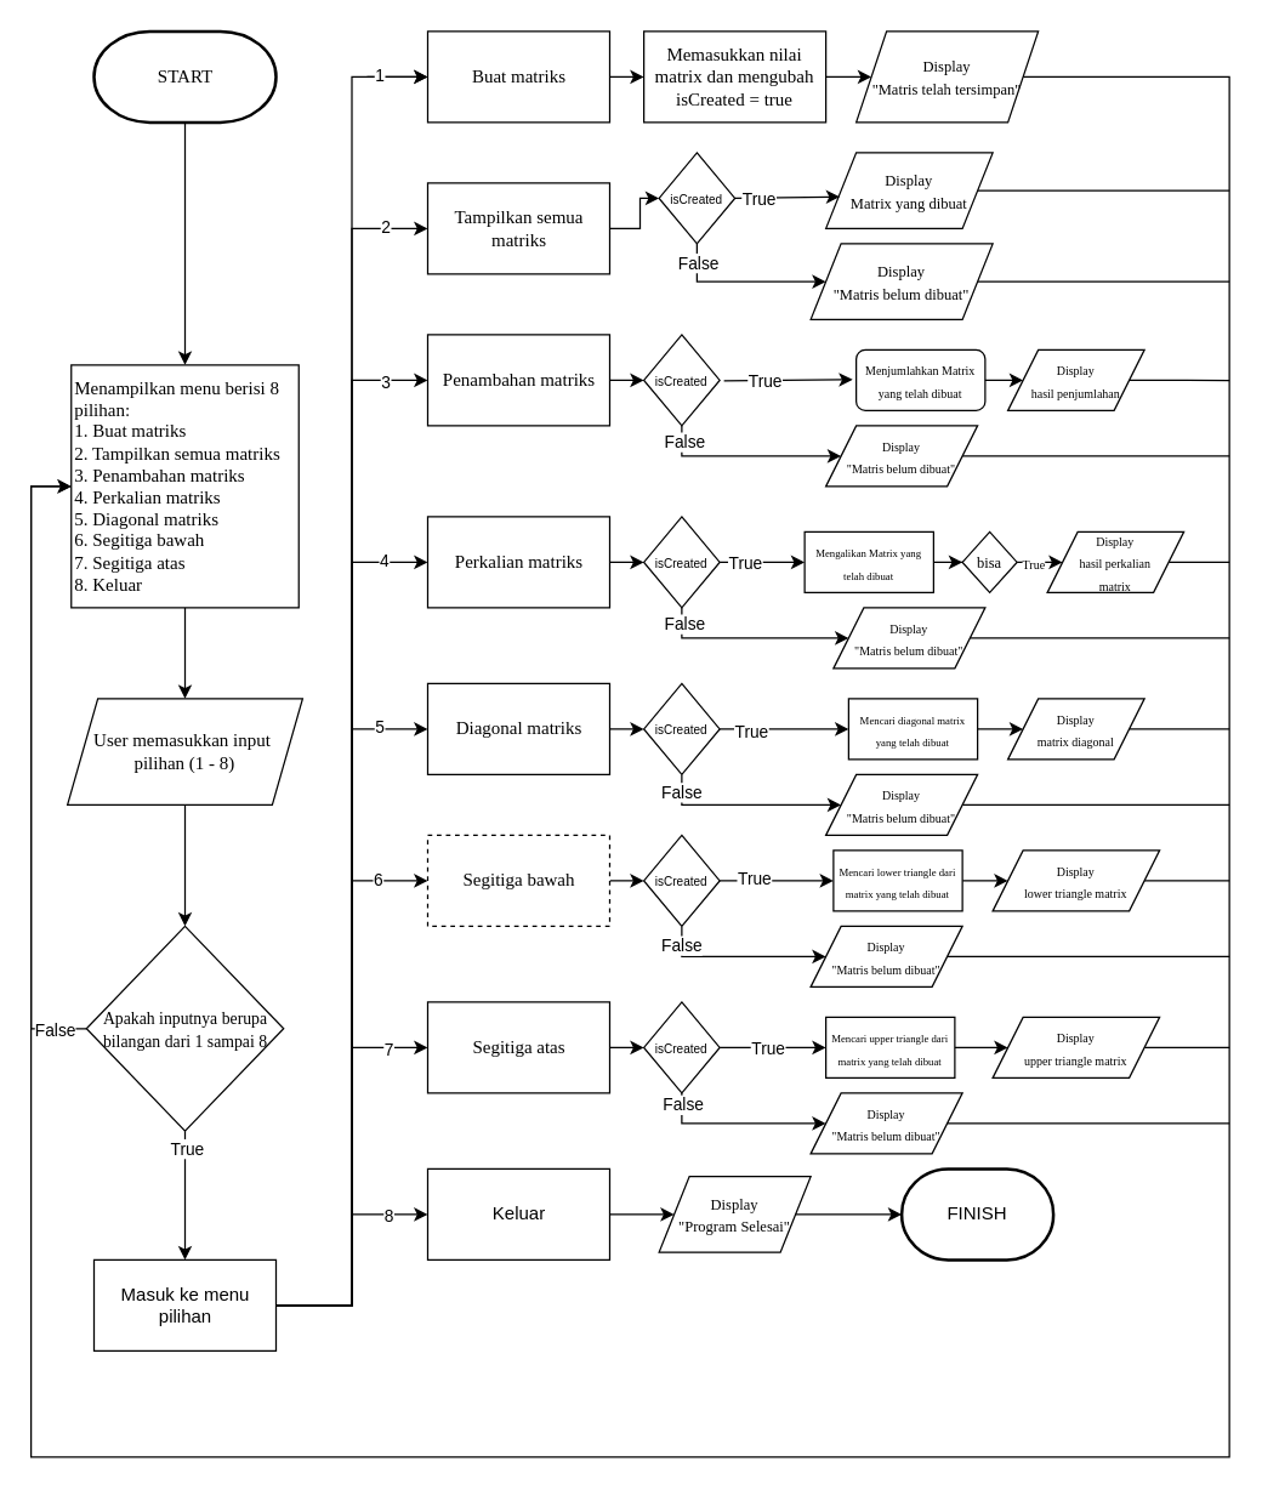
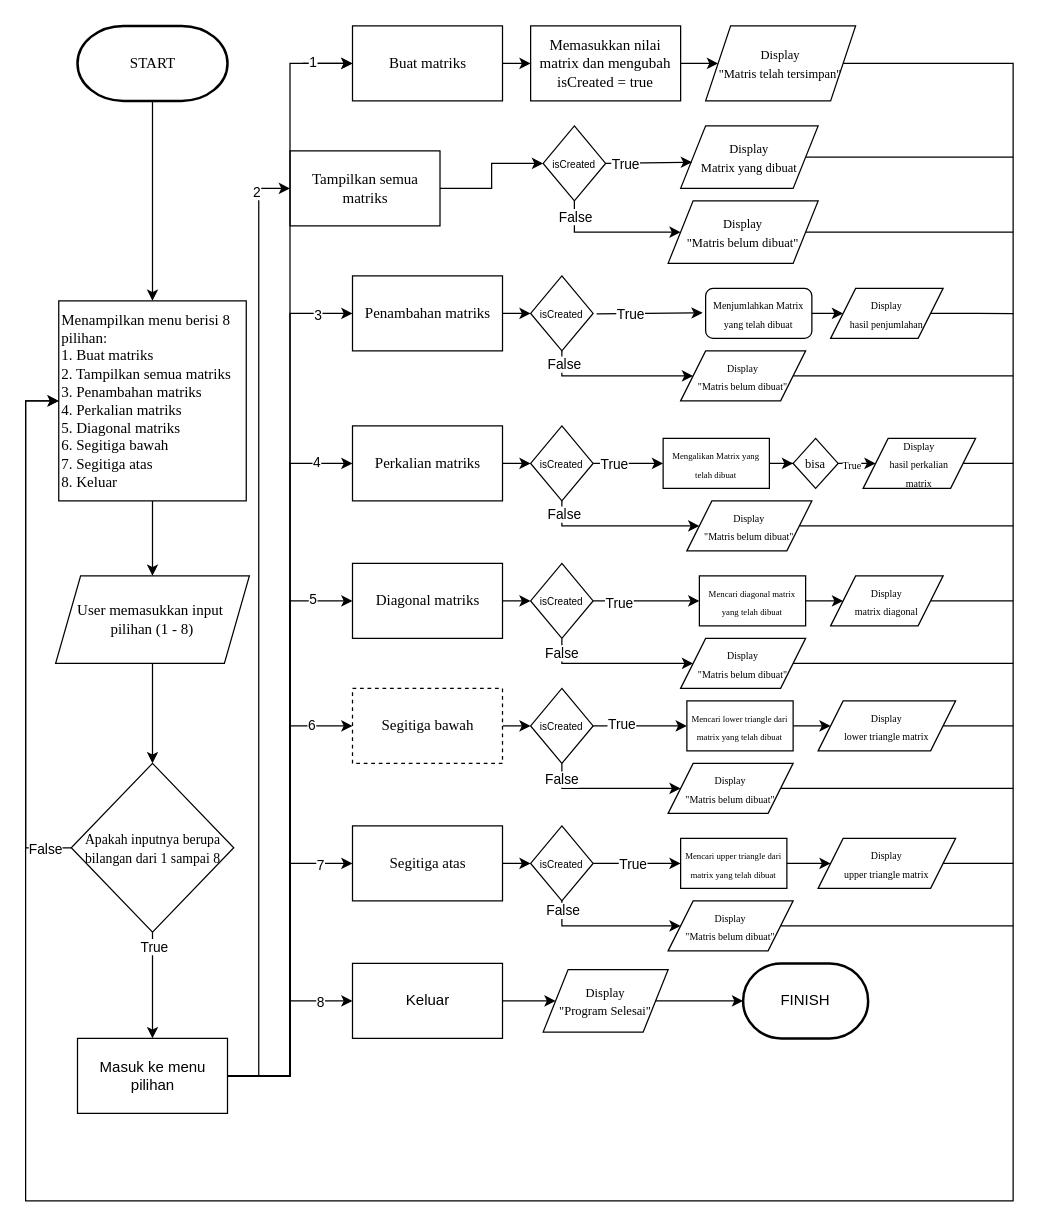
- <mxCell id="11" value="&lt;span style=&quot;font-family: &amp;quot;Times New Roman&amp;quot;; text-align: left;&quot;&gt;Tampilkan semua matriks&lt;/span&gt;" style="rounded=0;whiteSpace=wrap;html=1;" parent="1" vertex="1"><mxGeometry x="281.5" y="120" width="120" height="60" as="geometry" /></mxCell>
+ <mxCell id="11" value="&lt;span style=&quot;font-family: &amp;quot;Times New Roman&amp;quot;; text-align: left;&quot;&gt;Tampilkan semua matriks&lt;/span&gt;" style="rounded=0;whiteSpace=wrap;html=1;" parent="1" vertex="1"><mxGeometry x="231.5" y="120" width="120" height="60" as="geometry" /></mxCell>
